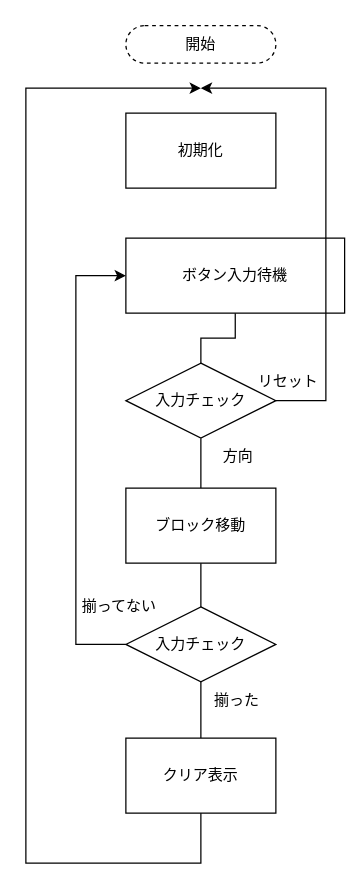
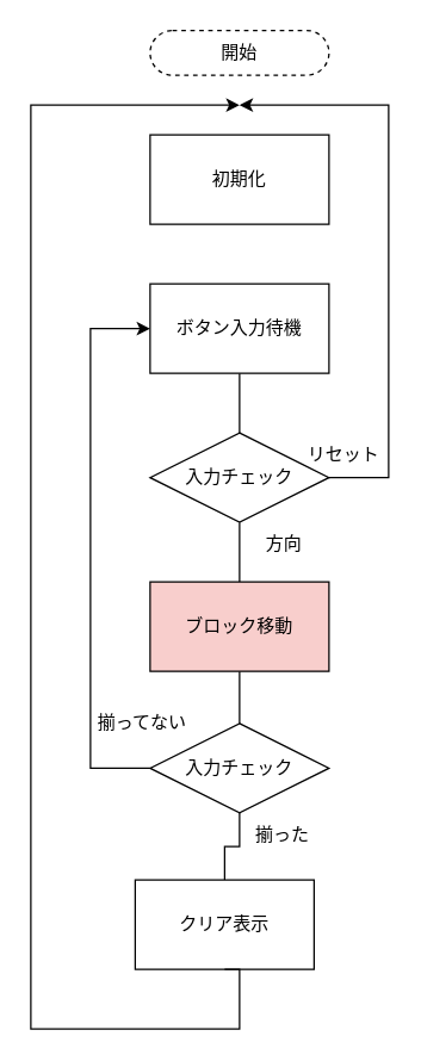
- <mxCell id="3" value="ボタン入力待機" style="rounded=0;whiteSpace=wrap;html=1;" vertex="1" parent="1"><mxGeometry x="100" y="190" width="175" height="60" as="geometry" /></mxCell>
+ <mxCell id="3" value="ボタン入力待機" style="rounded=0;whiteSpace=wrap;html=1;" vertex="1" parent="1"><mxGeometry x="100" y="190" width="120" height="60" as="geometry" /></mxCell>
- <mxCell id="6" value="ブロック移動" style="whiteSpace=wrap;html=1;rounded=0;" vertex="1" parent="1"><mxGeometry x="100" y="390" width="120" height="60" as="geometry" /></mxCell>
+ <mxCell id="6" value="ブロック移動" style="whiteSpace=wrap;html=1;rounded=0;fillColor=#f8cecc;" vertex="1" parent="1"><mxGeometry x="100" y="390" width="120" height="60" as="geometry" /></mxCell>
- <mxCell id="8" value="クリア表示" style="whiteSpace=wrap;html=1;rounded=0;" vertex="1" parent="1"><mxGeometry x="100" y="590" width="120" height="60" as="geometry" /></mxCell>
+ <mxCell id="8" value="クリア表示" style="whiteSpace=wrap;html=1;rounded=0;" vertex="1" parent="1"><mxGeometry x="90" y="590" width="120" height="60" as="geometry" /></mxCell>
